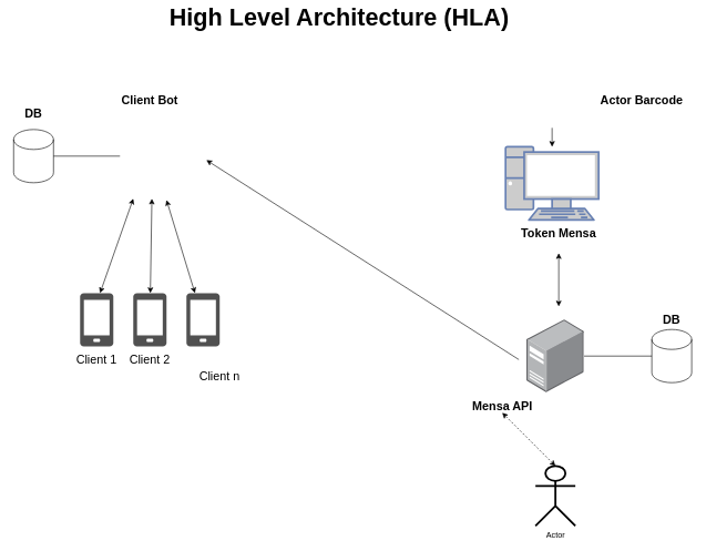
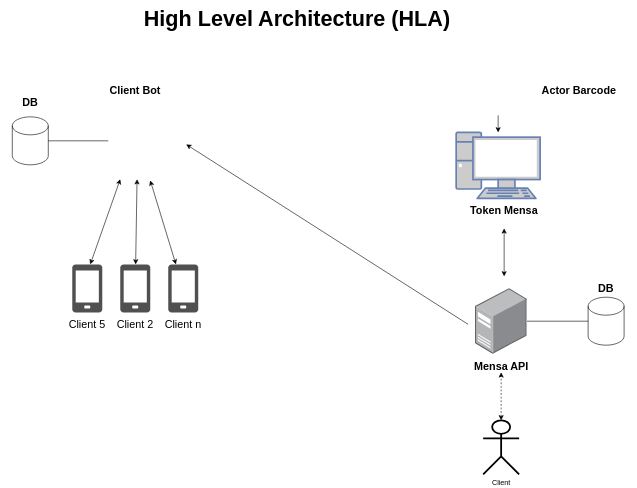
- <mxCell id="8" value="&lt;font style=&quot;font-size: 36px&quot;&gt;&lt;b&gt;High Level Architecture (HLA)&lt;/b&gt;&lt;/font&gt;" style="text;html=1;strokeColor=none;fillColor=none;align=center;verticalAlign=middle;whiteSpace=wrap;rounded=0;fontSize=26;" vertex="1" parent="1"><mxGeometry x="235" y="15" width="550" height="20" as="geometry" /></mxCell>
+ <mxCell id="8" value="&lt;font style=&quot;font-size: 36px&quot;&gt;&lt;b&gt;High Level Architecture (HLA)&lt;/b&gt;&lt;/font&gt;" style="text;html=1;strokeColor=none;fillColor=none;align=center;verticalAlign=middle;whiteSpace=wrap;rounded=0;fontSize=26;" vertex="1" parent="1"><mxGeometry x="220" y="20" width="550" height="20" as="geometry" /></mxCell>
- <mxCell id="9" value="&lt;font style=&quot;font-size: 18px&quot;&gt;Client 1&lt;/font&gt;" style="text;html=1;strokeColor=none;fillColor=none;align=center;verticalAlign=middle;whiteSpace=wrap;rounded=0;" vertex="1" parent="1"><mxGeometry x="110" y="530" width="70" height="20" as="geometry" /></mxCell>
+ <mxCell id="9" value="&lt;font style=&quot;font-size: 18px&quot;&gt;Client 5&lt;/font&gt;" style="text;html=1;strokeColor=none;fillColor=none;align=center;verticalAlign=middle;whiteSpace=wrap;rounded=0;" vertex="1" parent="1"><mxGeometry x="110" y="530" width="70" height="20" as="geometry" /></mxCell>
- <mxCell id="11" value="&lt;font style=&quot;font-size: 18px&quot;&gt;Client n&lt;/font&gt;" style="text;html=1;strokeColor=none;fillColor=none;align=center;verticalAlign=middle;whiteSpace=wrap;rounded=0;" vertex="1" parent="1"><mxGeometry x="295" y="555" width="70" height="20" as="geometry" /></mxCell>
+ <mxCell id="11" value="&lt;font style=&quot;font-size: 18px&quot;&gt;Client n&lt;/font&gt;" style="text;html=1;strokeColor=none;fillColor=none;align=center;verticalAlign=middle;whiteSpace=wrap;rounded=0;" vertex="1" parent="1"><mxGeometry x="270" y="530" width="70" height="20" as="geometry" /></mxCell>
- <mxCell id="16" value="&lt;font style=&quot;font-size: 18px&quot;&gt;&lt;b&gt;Mensa API&lt;/b&gt;&lt;/font&gt;" style="text;html=1;strokeColor=none;fillColor=none;align=center;verticalAlign=middle;whiteSpace=wrap;rounded=0;" vertex="1" parent="1"><mxGeometry x="697.5" y="600" width="115" height="20" as="geometry" /></mxCell>
+ <mxCell id="16" value="&lt;font style=&quot;font-size: 18px&quot;&gt;&lt;b&gt;Mensa API&lt;/b&gt;&lt;/font&gt;" style="text;html=1;strokeColor=none;fillColor=none;align=center;verticalAlign=middle;whiteSpace=wrap;rounded=0;" vertex="1" parent="1"><mxGeometry x="777.5" y="600" width="115" height="20" as="geometry" /></mxCell>
- <mxCell id="17" value="Actor" style="shape=umlActor;verticalLabelPosition=bottom;verticalAlign=top;html=1;outlineConnect=0;strokeWidth=3;" vertex="1" parent="1"><mxGeometry x="805" y="700" width="60" height="90" as="geometry" /></mxCell>
+ <mxCell id="17" value="Client" style="shape=umlActor;verticalLabelPosition=bottom;verticalAlign=top;html=1;outlineConnect=0;strokeWidth=3;" vertex="1" parent="1"><mxGeometry x="805" y="700" width="60" height="90" as="geometry" /></mxCell>
